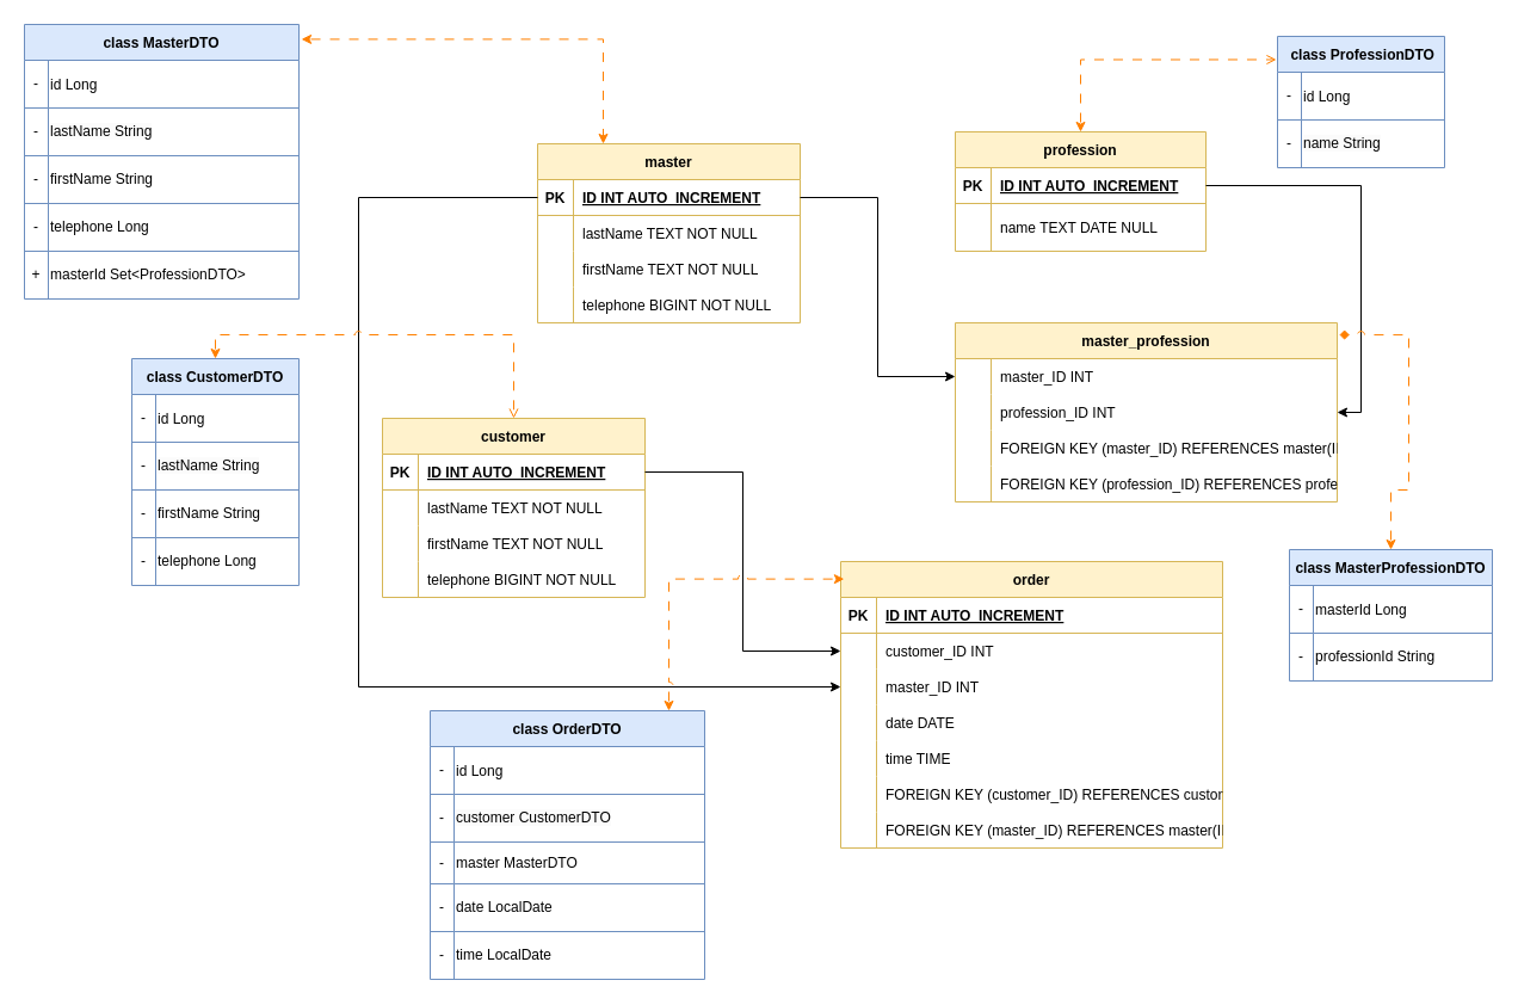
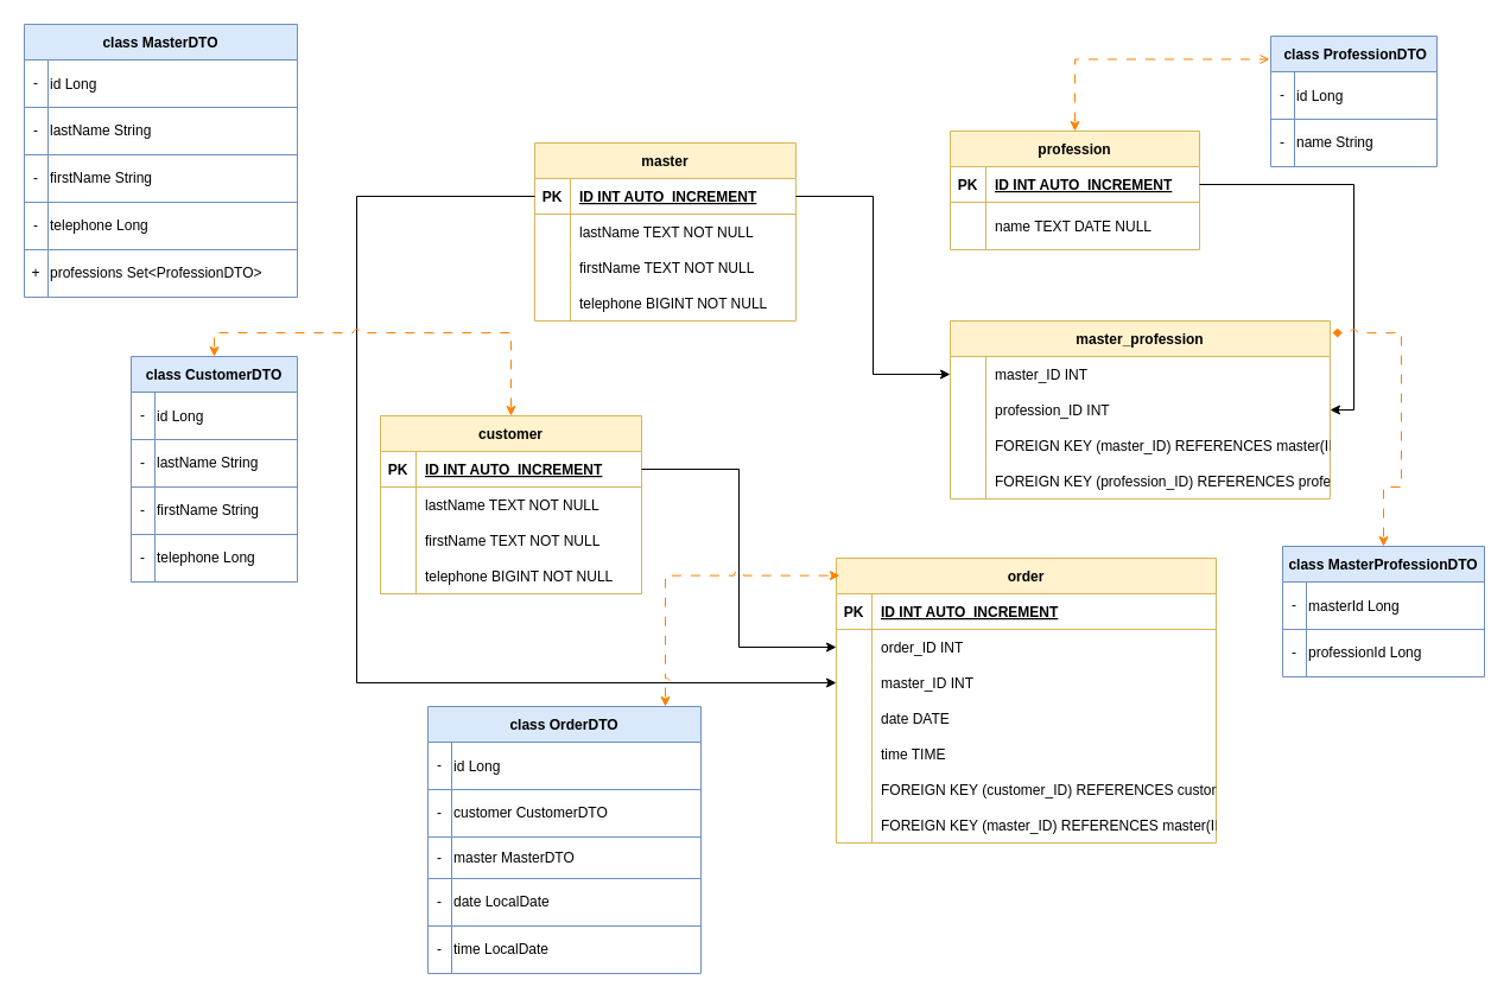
- <mxCell id="104" style="edgeStyle=orthogonalEdgeStyle;rounded=0;orthogonalLoop=1;jettySize=auto;html=1;entryX=0.25;entryY=0;entryDx=0;entryDy=0;fontColor=light-dark(#f70202, #ededed);fillColor=#ffe6cc;strokeColor=#FF8000;startArrow=classic;startFill=1;flowAnimation=1;exitX=1.009;exitY=0.054;exitDx=0;exitDy=0;exitPerimeter=0;" edge="1" parent="1" source="88" target="15"><mxGeometry relative="1" as="geometry"><mxPoint x="260" y="40" as="sourcePoint" /><mxPoint x="500" y="80" as="targetPoint" /></mxGeometry></mxCell>
- <mxCell id="103" value="masterId&amp;nbsp;Set&amp;lt;ProfessionDTO&amp;gt;" style="shape=partialRectangle;html=1;whiteSpace=wrap;connectable=0;strokeColor=inherit;overflow=hidden;fillColor=none;top=0;left=0;bottom=0;right=0;pointerEvents=1;align=left;" vertex="1" parent="101"><mxGeometry x="20" width="210" height="40" as="geometry"><mxRectangle width="210" height="40" as="alternateBounds" /></mxGeometry></mxCell>
+ <mxCell id="103" value="professions&amp;nbsp;Set&amp;lt;ProfessionDTO&amp;gt;" style="shape=partialRectangle;html=1;whiteSpace=wrap;connectable=0;strokeColor=inherit;overflow=hidden;fillColor=none;top=0;left=0;bottom=0;right=0;pointerEvents=1;align=left;" vertex="1" parent="101"><mxGeometry x="20" width="210" height="40" as="geometry"><mxRectangle width="210" height="40" as="alternateBounds" /></mxGeometry></mxCell>
- <mxCell id="74" style="edgeStyle=orthogonalEdgeStyle;rounded=0;orthogonalLoop=1;jettySize=auto;html=1;exitX=0.5;exitY=0;exitDx=0;exitDy=0;entryX=0.5;entryY=0;entryDx=0;entryDy=0;fontColor=light-dark(#f70202, #ededed);fillColor=#ffe6cc;strokeColor=#FF8000;startArrow=classic;startFill=1;flowAnimation=1;jumpStyle=arc;endArrow=open;" edge="1" parent="1" source="75" target="2"><mxGeometry relative="1" as="geometry" /></mxCell>
+ <mxCell id="74" style="edgeStyle=orthogonalEdgeStyle;rounded=0;orthogonalLoop=1;jettySize=auto;html=1;exitX=0.5;exitY=0;exitDx=0;exitDy=0;entryX=0.5;entryY=0;entryDx=0;entryDy=0;fontColor=light-dark(#f70202, #ededed);fillColor=#ffe6cc;strokeColor=#FF8000;startArrow=classic;startFill=1;flowAnimation=1;jumpStyle=arc;" edge="1" parent="1" source="75" target="2"><mxGeometry relative="1" as="geometry" /></mxCell>
- <mxCell id="54" value="customer_ID INT" style="shape=partialRectangle;overflow=hidden;connectable=0;fillColor=none;align=left;strokeColor=inherit;top=0;left=0;bottom=0;right=0;spacingLeft=6;" vertex="1" parent="52"><mxGeometry x="30" width="290" height="30" as="geometry"><mxRectangle width="290" height="30" as="alternateBounds" /></mxGeometry></mxCell>
+ <mxCell id="54" value="order_ID INT" style="shape=partialRectangle;overflow=hidden;connectable=0;fillColor=none;align=left;strokeColor=inherit;top=0;left=0;bottom=0;right=0;spacingLeft=6;" vertex="1" parent="52"><mxGeometry x="30" width="290" height="30" as="geometry"><mxRectangle width="290" height="30" as="alternateBounds" /></mxGeometry></mxCell>
- <mxCell id="119" value="&lt;span style=&quot;text-wrap-mode: nowrap;&quot;&gt;professionId String&lt;/span&gt;" style="shape=partialRectangle;html=1;whiteSpace=wrap;connectable=0;strokeColor=inherit;overflow=hidden;fillColor=none;top=0;left=0;bottom=0;right=0;pointerEvents=1;align=left;" vertex="1" parent="117"><mxGeometry x="20" width="150" height="40" as="geometry"><mxRectangle width="150" height="40" as="alternateBounds" /></mxGeometry></mxCell>
+ <mxCell id="119" value="&lt;span style=&quot;text-wrap-mode: nowrap;&quot;&gt;professionId Long&lt;/span&gt;" style="shape=partialRectangle;html=1;whiteSpace=wrap;connectable=0;strokeColor=inherit;overflow=hidden;fillColor=none;top=0;left=0;bottom=0;right=0;pointerEvents=1;align=left;" vertex="1" parent="117"><mxGeometry x="20" width="150" height="40" as="geometry"><mxRectangle width="150" height="40" as="alternateBounds" /></mxGeometry></mxCell>
